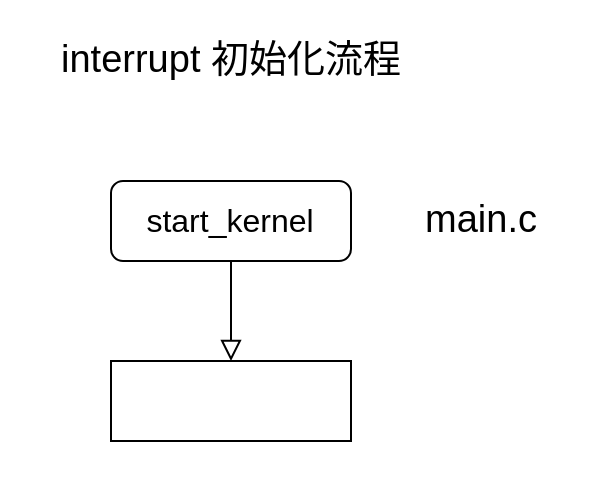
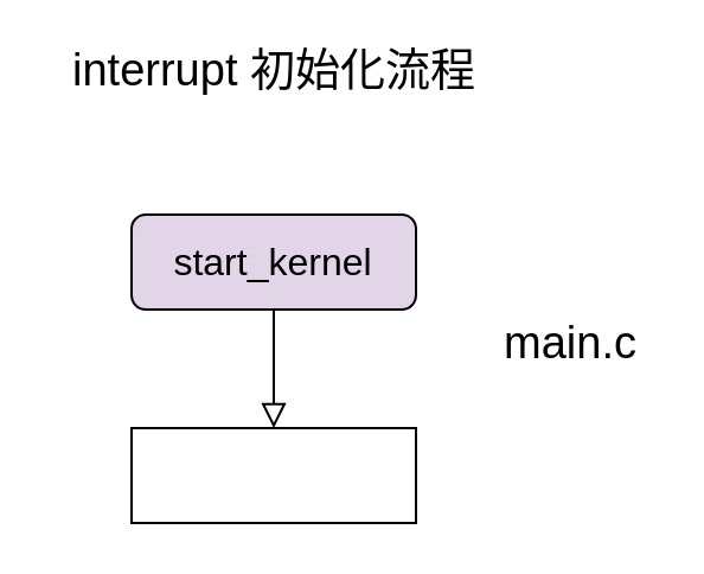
- <mxCell id="3" value="&lt;font style=&quot;font-size: 16px&quot;&gt;start_kernel&lt;/font&gt;" style="rounded=1;whiteSpace=wrap;html=1;fontSize=12;glass=0;strokeWidth=1;shadow=0;" parent="1" vertex="1"><mxGeometry x="55" y="90" width="120" height="40" as="geometry" /></mxCell>
+ <mxCell id="3" value="&lt;font style=&quot;font-size: 16px&quot;&gt;start_kernel&lt;/font&gt;" style="rounded=1;whiteSpace=wrap;html=1;fontSize=12;glass=0;strokeWidth=1;shadow=0;fillColor=#e1d5e7;" parent="1" vertex="1"><mxGeometry x="55" y="90" width="120" height="40" as="geometry" /></mxCell>
- <mxCell id="6" value="main.c" style="text;html=1;align=center;verticalAlign=middle;resizable=0;points=[];autosize=1;strokeColor=none;fillColor=none;fontSize=19;" vertex="1" parent="1"><mxGeometry x="205" y="95" width="70" height="30" as="geometry" /></mxCell>
+ <mxCell id="6" value="main.c" style="text;html=1;align=center;verticalAlign=middle;resizable=0;points=[];autosize=1;strokeColor=none;fillColor=none;fontSize=19;" vertex="1" parent="1"><mxGeometry x="205" y="130" width="70" height="30" as="geometry" /></mxCell>
